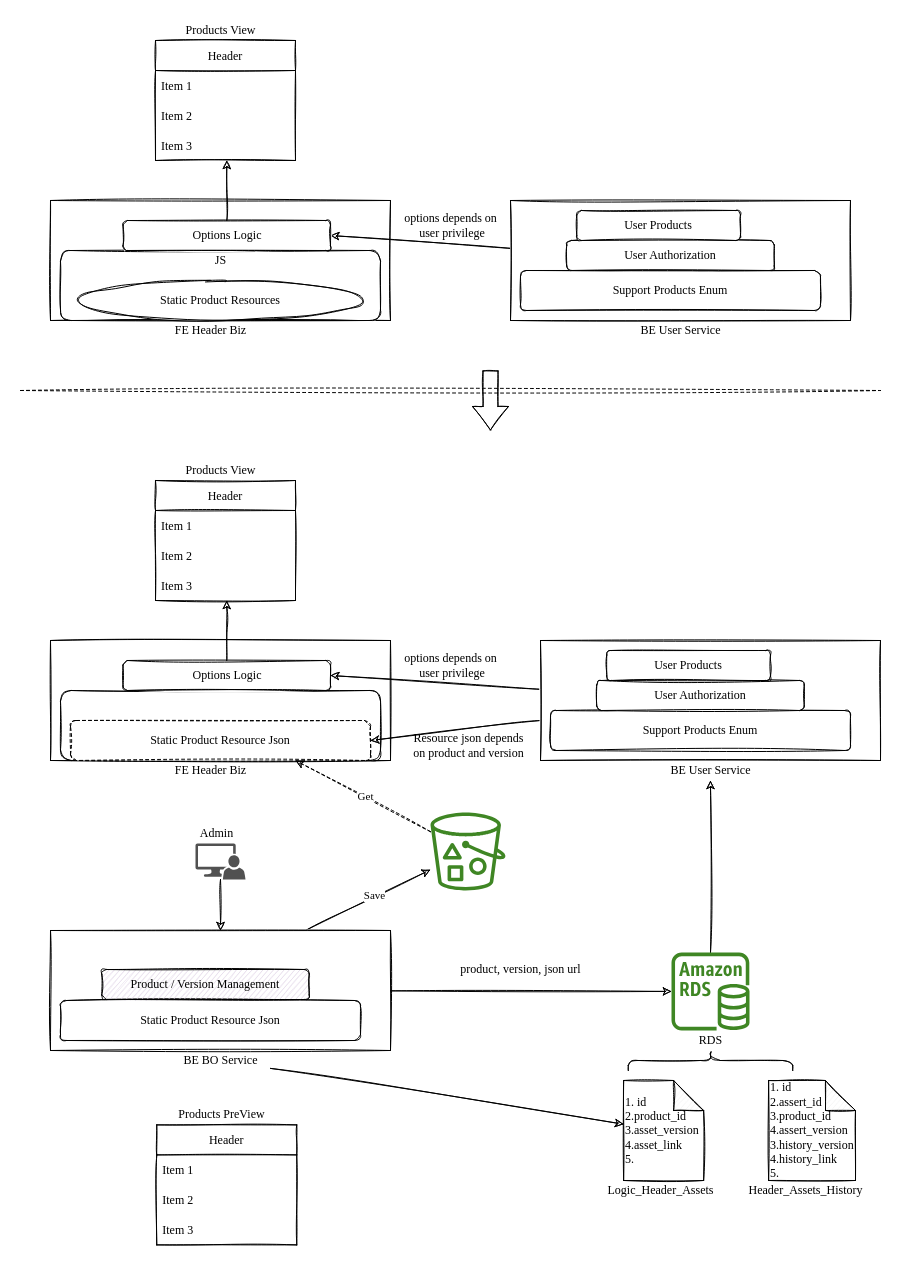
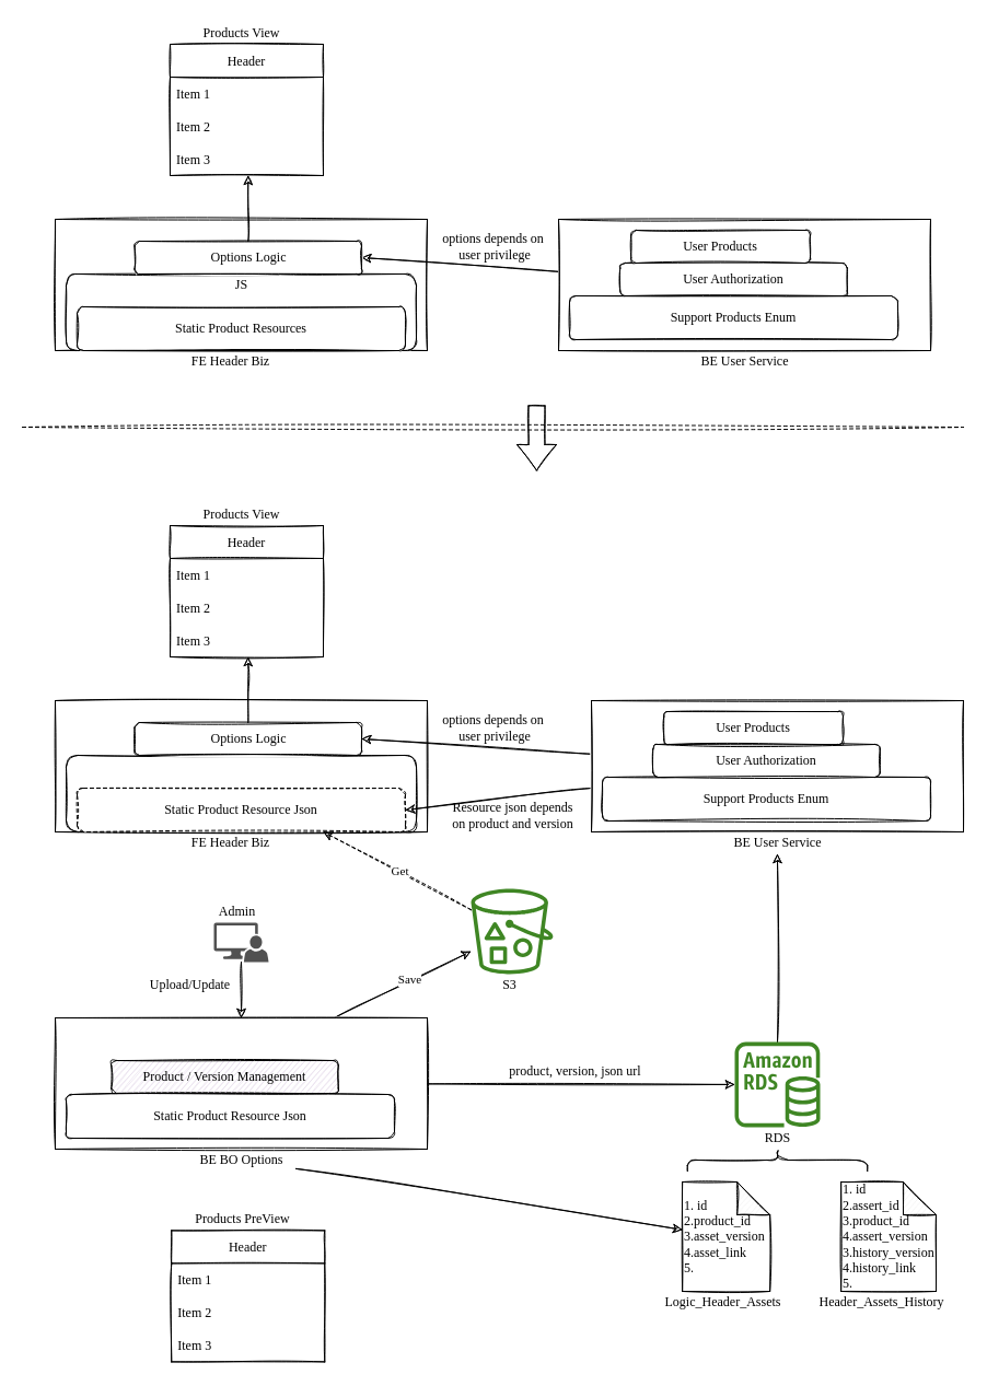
- <mxCell id="8" value="Static Product Resources" style="ellipse;whiteSpace=wrap;html=1;sketch=1;fontFamily=Comic Sans MS;" vertex="1" parent="1"><mxGeometry x="70" y="280" width="300" height="40" as="geometry" /></mxCell>
+ <mxCell id="8" value="Static Product Resources" style="rounded=1;whiteSpace=wrap;html=1;sketch=1;fontFamily=Comic Sans MS;" vertex="1" parent="1"><mxGeometry x="70" y="280" width="300" height="40" as="geometry" /></mxCell>
+ <mxCell id="54" value="Upload/Update" style="text;html=1;align=center;verticalAlign=middle;resizable=0;points=[];autosize=1;strokeColor=none;fillColor=none;fontFamily=Comic Sans MS;" vertex="1" parent="1"><mxGeometry x="122.5" y="890" width="100" height="20" as="geometry" /></mxCell>
+ <mxCell id="43" value="S3" style="text;html=1;align=center;verticalAlign=middle;resizable=0;points=[];autosize=1;strokeColor=none;fillColor=none;fontFamily=Comic Sans MS;" vertex="1" parent="1"><mxGeometry x="450" y="890" width="30" height="20" as="geometry" /></mxCell>
- <mxCell id="59" value="product, version, json url" style="text;html=1;align=center;verticalAlign=middle;resizable=0;points=[];autosize=1;strokeColor=none;fillColor=none;fontFamily=Comic Sans MS;" vertex="1" parent="1"><mxGeometry x="440" y="959" width="160" height="20" as="geometry" /></mxCell>
+ <mxCell id="59" value="product, version, json url" style="text;html=1;align=center;verticalAlign=middle;resizable=0;points=[];autosize=1;strokeColor=none;fillColor=none;fontFamily=Comic Sans MS;" vertex="1" parent="1"><mxGeometry x="445" y="969" width="160" height="20" as="geometry" /></mxCell>
- <mxCell id="49" value="&lt;font face=&quot;Comic Sans MS&quot;&gt;BE BO Service&lt;/font&gt;" style="text;html=1;align=center;verticalAlign=middle;resizable=0;points=[];autosize=1;strokeColor=none;fillColor=none;" vertex="1" parent="1"><mxGeometry x="170" y="1050" width="100" height="20" as="geometry" /></mxCell>
+ <mxCell id="49" value="&lt;font face=&quot;Comic Sans MS&quot;&gt;BE BO Options&lt;/font&gt;" style="text;html=1;align=center;verticalAlign=middle;resizable=0;points=[];autosize=1;strokeColor=none;fillColor=none;" vertex="1" parent="1"><mxGeometry x="170" y="1050" width="100" height="20" as="geometry" /></mxCell>
